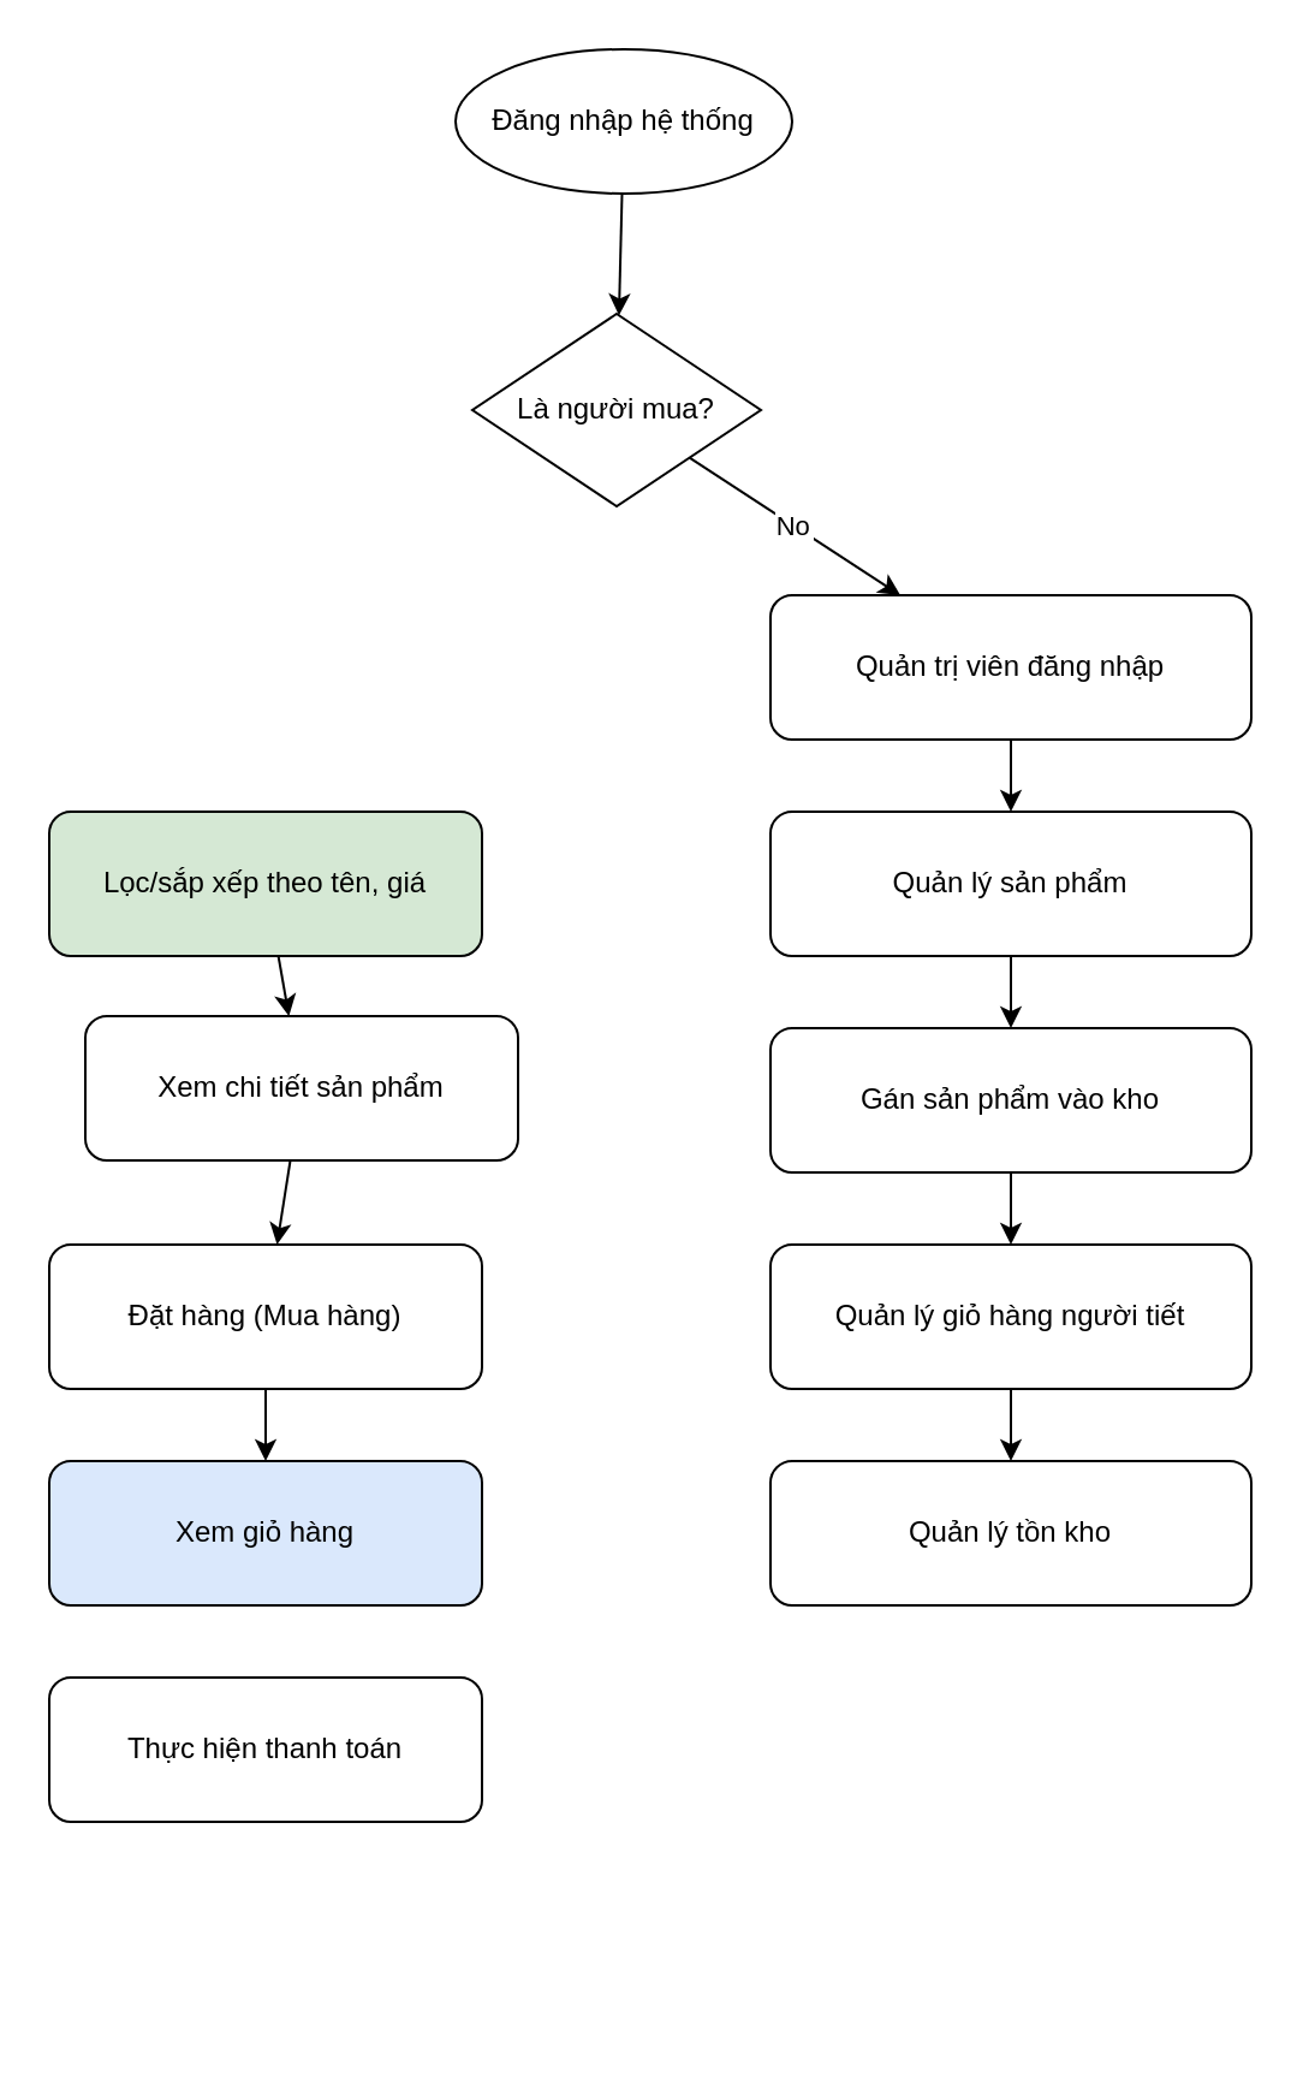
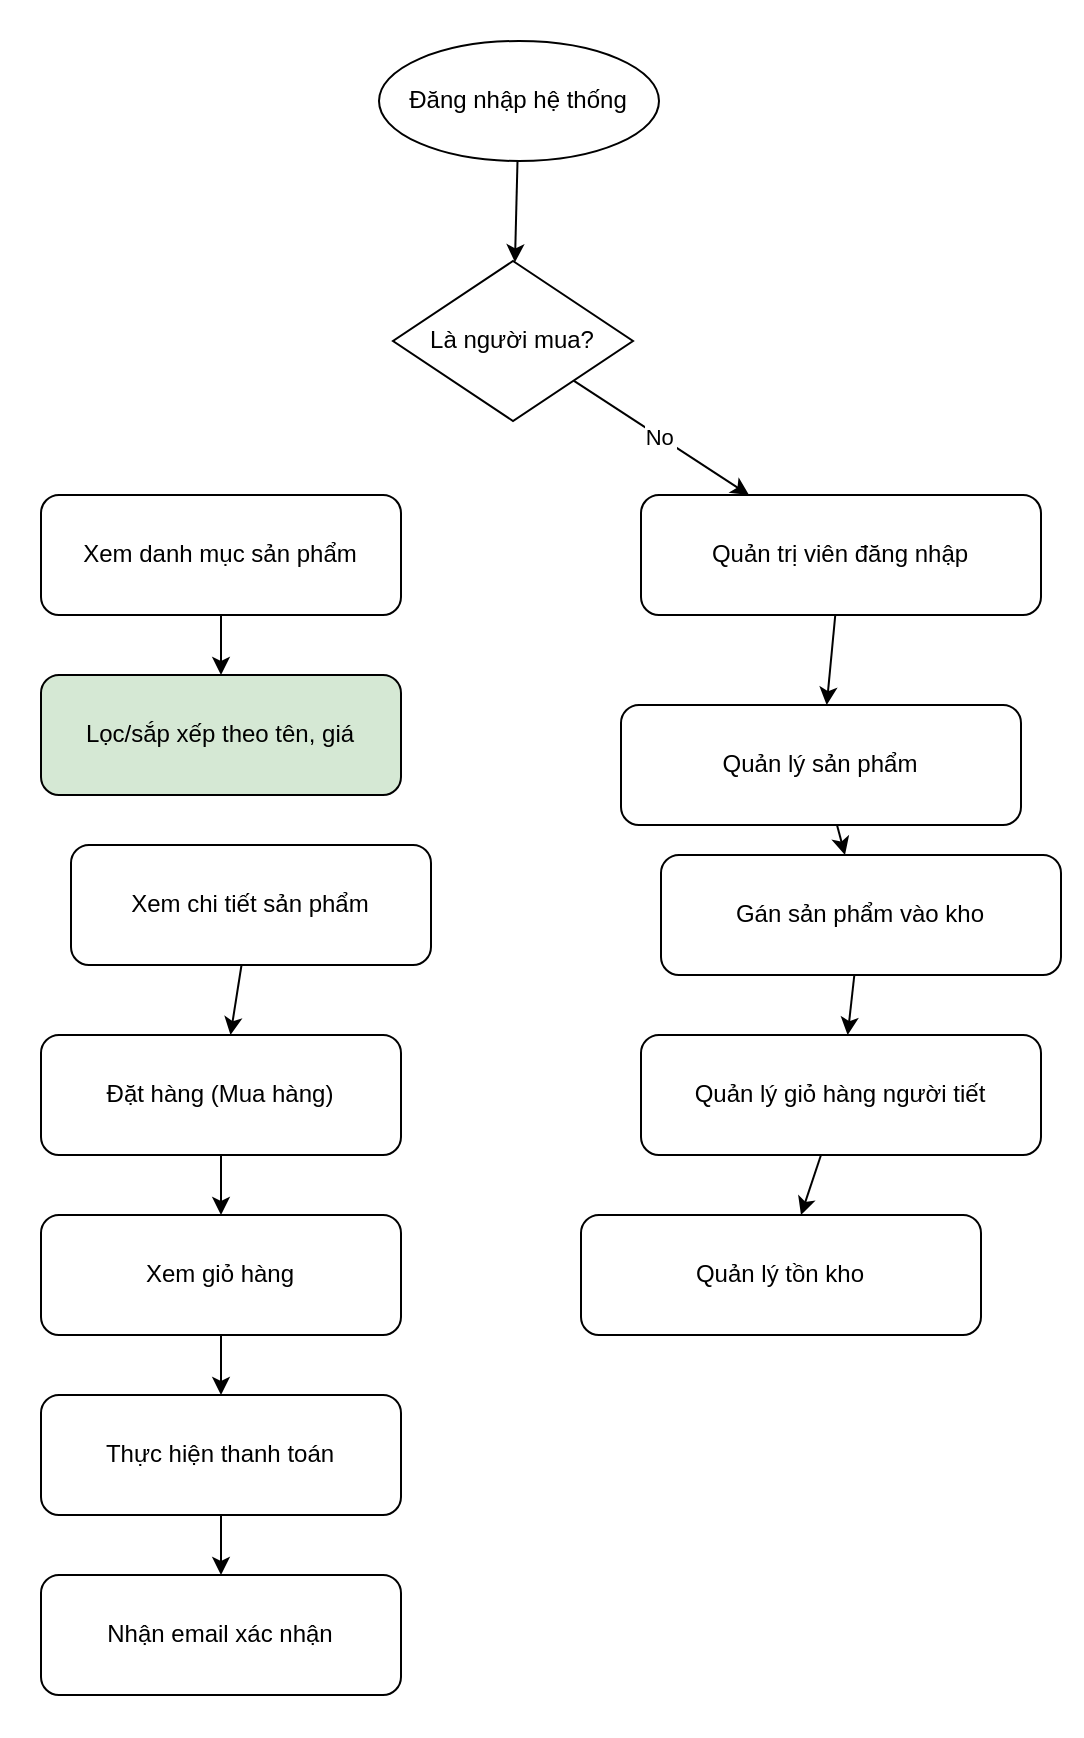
+ <mxCell id="4" value="Xem danh mục sản phẩm" style="rounded=1;whiteSpace=wrap;html=1;" vertex="1" parent="1"><mxGeometry x="20" y="247" width="180" height="60" as="geometry" /></mxCell>
+ <mxCell id="18" edge="1" parent="1" source="4" target="5"><mxGeometry relative="1" as="geometry" /></mxCell>
- <mxCell id="12" value="Quản lý sản phẩm" style="rounded=1;whiteSpace=wrap;html=1;" vertex="1" parent="1"><mxGeometry x="320" y="337" width="200" height="60" as="geometry" /></mxCell>
+ <mxCell id="12" value="Quản lý sản phẩm" style="rounded=1;whiteSpace=wrap;html=1;" vertex="1" parent="1"><mxGeometry x="310" y="352" width="200" height="60" as="geometry" /></mxCell>
- <mxCell id="19" edge="1" parent="1" source="5" target="6"><mxGeometry relative="1" as="geometry" /></mxCell>
- <mxCell id="13" value="Gán sản phẩm vào kho" style="rounded=1;whiteSpace=wrap;html=1;" vertex="1" parent="1"><mxGeometry x="320" y="427" width="200" height="60" as="geometry" /></mxCell>
+ <mxCell id="13" value="Gán sản phẩm vào kho" style="rounded=1;whiteSpace=wrap;html=1;" vertex="1" parent="1"><mxGeometry x="330" y="427" width="200" height="60" as="geometry" /></mxCell>
- <mxCell id="8" value="Xem giỏ hàng" style="rounded=1;whiteSpace=wrap;html=1;fillColor=#dae8fc;" vertex="1" parent="1"><mxGeometry x="20" y="607" width="180" height="60" as="geometry" /></mxCell>
+ <mxCell id="8" value="Xem giỏ hàng" style="rounded=1;whiteSpace=wrap;html=1;" vertex="1" parent="1"><mxGeometry x="20" y="607" width="180" height="60" as="geometry" /></mxCell>
- <mxCell id="15" value="Quản lý tồn kho" style="rounded=1;whiteSpace=wrap;html=1;" vertex="1" parent="1"><mxGeometry x="320" y="607" width="200" height="60" as="geometry" /></mxCell>
+ <mxCell id="15" value="Quản lý tồn kho" style="rounded=1;whiteSpace=wrap;html=1;" vertex="1" parent="1"><mxGeometry x="290" y="607" width="200" height="60" as="geometry" /></mxCell>
+ <mxCell id="22" edge="1" parent="1" source="8" target="9"><mxGeometry relative="1" as="geometry" /></mxCell>
+ <mxCell id="23" edge="1" parent="1" source="9" target="10"><mxGeometry relative="1" as="geometry" /></mxCell>
+ <mxCell id="10" value="Nhận email xác nhận" style="rounded=1;whiteSpace=wrap;html=1;" vertex="1" parent="1"><mxGeometry x="20" y="787" width="180" height="60" as="geometry" /></mxCell>
